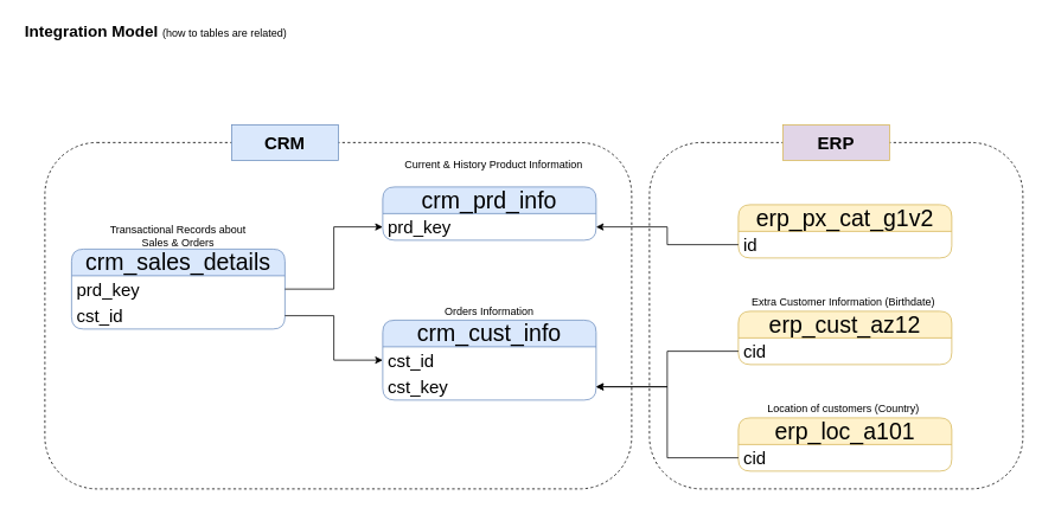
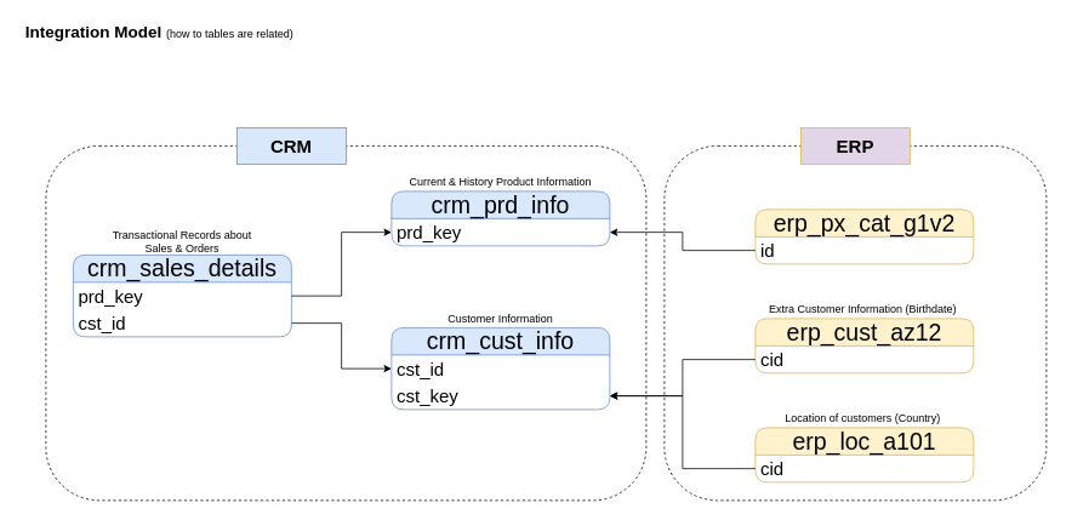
- <mxCell id="9" value="Current &amp;amp; History Product Information" style="text;html=1;align=center;verticalAlign=middle;whiteSpace=wrap;rounded=0;" vertex="1" parent="1"><mxGeometry x="445" y="175" width="220" height="20" as="geometry" /></mxCell>
+ <mxCell id="9" value="Current &amp;amp; History Product Information" style="text;html=1;align=center;verticalAlign=middle;whiteSpace=wrap;rounded=0;" vertex="1" parent="1"><mxGeometry x="440" y="190" width="220" height="20" as="geometry" /></mxCell>
- <mxCell id="6" value="Orders Information" style="text;html=1;align=center;verticalAlign=middle;whiteSpace=wrap;rounded=0;" vertex="1" parent="1"><mxGeometry x="490" y="340" width="120" height="20" as="geometry" /></mxCell>
+ <mxCell id="6" value="Customer Information" style="text;html=1;align=center;verticalAlign=middle;whiteSpace=wrap;rounded=0;" vertex="1" parent="1"><mxGeometry x="490" y="340" width="120" height="20" as="geometry" /></mxCell>
